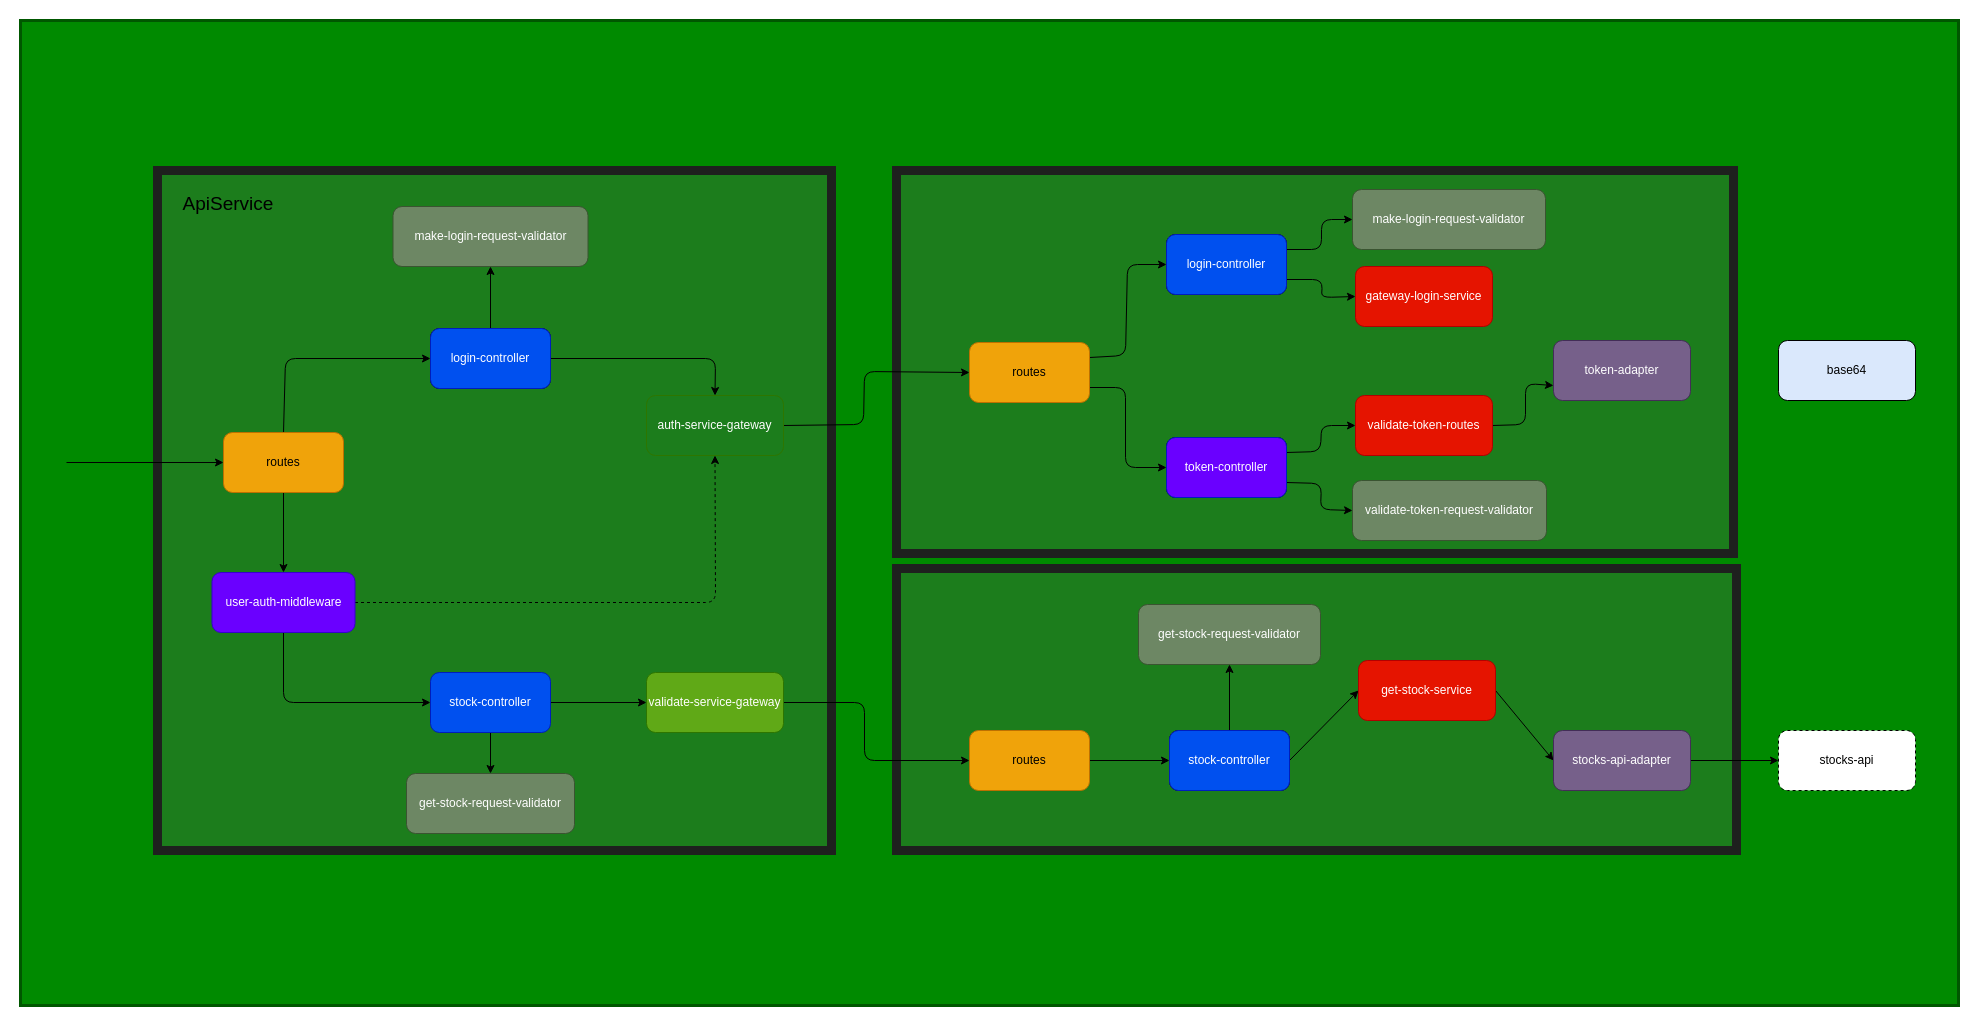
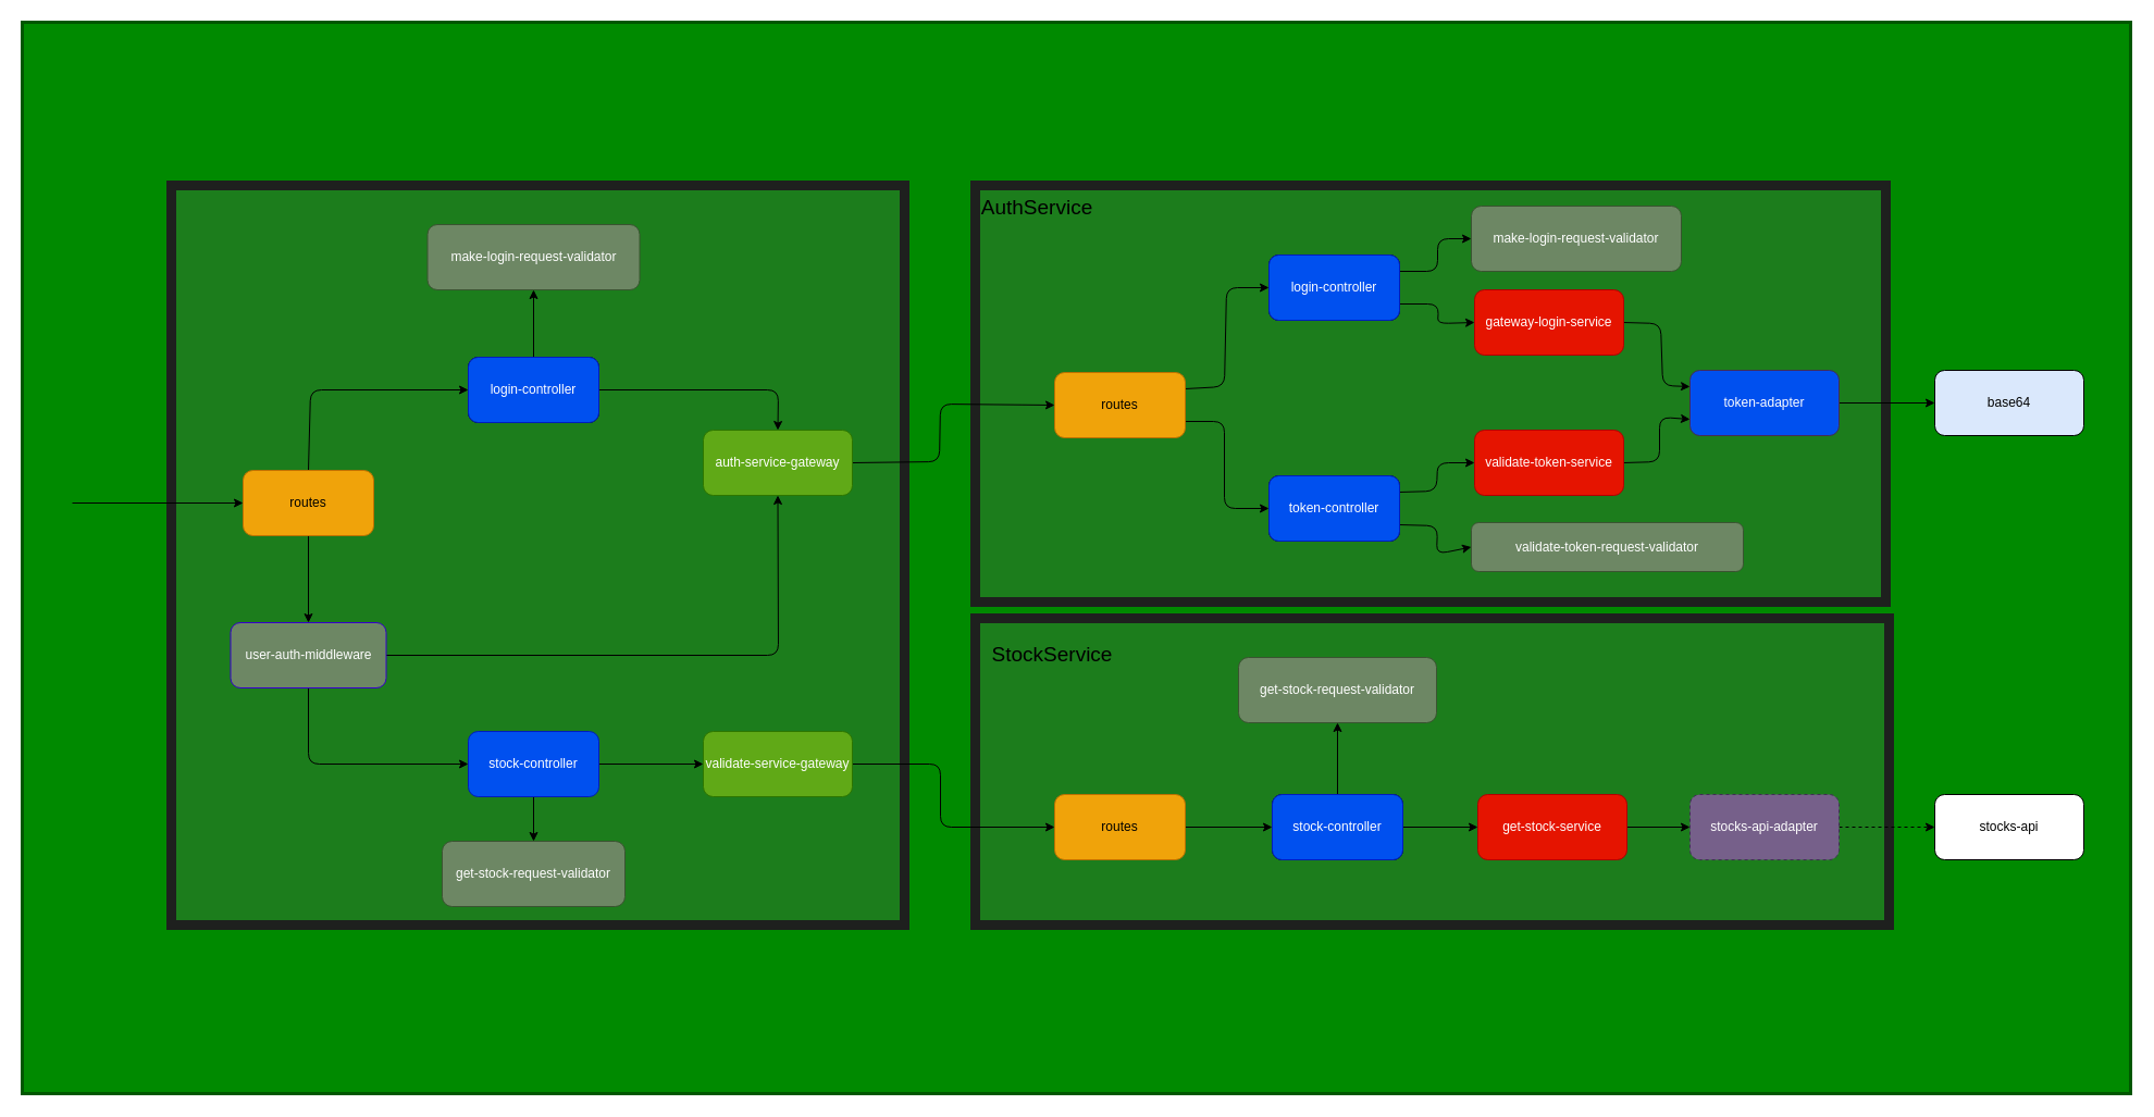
+ <mxCell id="10" value="AuthService" style="text;html=1;strokeColor=none;fillColor=none;align=center;verticalAlign=middle;whiteSpace=wrap;rounded=0;strokeWidth=6;fontSize=19;" parent="1" vertex="1"><mxGeometry x="923" y="176" width="60" height="30" as="geometry" /></mxCell>
- <mxCell id="20" value="ApiService" style="text;html=1;strokeColor=none;fillColor=none;align=center;verticalAlign=middle;whiteSpace=wrap;rounded=0;strokeWidth=6;fontSize=19;" parent="1" vertex="1"><mxGeometry x="198" y="189" width="60" height="30" as="geometry" /></mxCell>
+ <mxCell id="7" style="edgeStyle=none;html=1;exitX=1;exitY=0.5;exitDx=0;exitDy=0;entryX=0;entryY=0.25;entryDx=0;entryDy=0;" edge="1" parent="1" source="8" target="44"><mxGeometry relative="1" as="geometry"><Array as="points"><mxPoint x="1526" y="297" /><mxPoint x="1528" y="354" /></Array></mxGeometry></mxCell>
- <mxCell id="44" value="token-adapter" style="rounded=1;whiteSpace=wrap;html=1;fillColor=#76608a;strokeColor=#432D57;fontColor=#ffffff;" vertex="1" parent="1"><mxGeometry x="1553" y="340" width="137" height="60" as="geometry" /></mxCell>
+ <mxCell id="44" value="token-adapter" style="rounded=1;whiteSpace=wrap;html=1;fillColor=#0050ef;strokeColor=#432D57;fontColor=#ffffff;" vertex="1" parent="1"><mxGeometry x="1553" y="340" width="137" height="60" as="geometry" /></mxCell>
+ <mxCell id="43" style="edgeStyle=none;html=1;exitX=1;exitY=0.5;exitDx=0;exitDy=0;entryX=0;entryY=0.5;entryDx=0;entryDy=0;" edge="1" parent="1" source="44" target="45"><mxGeometry relative="1" as="geometry" /></mxCell>
- <mxCell id="50" value="auth-service-gateway" style="rounded=1;whiteSpace=wrap;html=1;fillColor=#1c7d1c;fontColor=#ffffff;strokeColor=#2D7600;" vertex="1" parent="1"><mxGeometry x="646" y="395" width="137" height="60" as="geometry" /></mxCell>
+ <mxCell id="50" value="auth-service-gateway" style="rounded=1;whiteSpace=wrap;html=1;fillColor=#60a917;fontColor=#ffffff;strokeColor=#2D7600;" vertex="1" parent="1"><mxGeometry x="646" y="395" width="137" height="60" as="geometry" /></mxCell>
- <mxCell id="42" value="validate-token-routes" style="rounded=1;whiteSpace=wrap;html=1;fillColor=#e51400;fontColor=#ffffff;strokeColor=#B20000;" vertex="1" parent="1"><mxGeometry x="1355" y="395" width="137" height="60" as="geometry" /></mxCell>
+ <mxCell id="42" value="validate-token-service" style="rounded=1;whiteSpace=wrap;html=1;fillColor=#e51400;fontColor=#ffffff;strokeColor=#B20000;" vertex="1" parent="1"><mxGeometry x="1355" y="395" width="137" height="60" as="geometry" /></mxCell>
- <mxCell id="53" value="token-controller" style="rounded=1;whiteSpace=wrap;html=1;fillColor=#6a00ff;fontColor=#ffffff;strokeColor=#001DBC;" vertex="1" parent="1"><mxGeometry x="1166" y="437" width="120" height="60" as="geometry" /></mxCell>
+ <mxCell id="53" value="token-controller" style="rounded=1;whiteSpace=wrap;html=1;fillColor=#0050ef;fontColor=#ffffff;strokeColor=#001DBC;" vertex="1" parent="1"><mxGeometry x="1166" y="437" width="120" height="60" as="geometry" /></mxCell>
- <mxCell id="60" value="validate-token-request-validator" style="rounded=1;whiteSpace=wrap;html=1;fillColor=#6d8764;fontColor=#ffffff;strokeColor=#3A5431;" vertex="1" parent="1"><mxGeometry x="1352" y="480" width="194" height="60" as="geometry" /></mxCell>
+ <mxCell id="60" value="validate-token-request-validator" style="rounded=1;whiteSpace=wrap;html=1;fillColor=#6d8764;fontColor=#ffffff;strokeColor=#3A5431;" vertex="1" parent="1"><mxGeometry x="1352" y="480" width="250" height="45" as="geometry" /></mxCell>
- <mxCell id="48" value="user-auth-middleware" style="rounded=1;whiteSpace=wrap;html=1;fillColor=#6a00ff;fontColor=#ffffff;strokeColor=#3700CC;" vertex="1" parent="1"><mxGeometry x="211.5" y="572" width="143" height="60" as="geometry" /></mxCell>
+ <mxCell id="48" value="user-auth-middleware" style="rounded=1;whiteSpace=wrap;html=1;fillColor=#6d8764;fontColor=#ffffff;strokeColor=#3700CC;" vertex="1" parent="1"><mxGeometry x="211.5" y="572" width="143" height="60" as="geometry" /></mxCell>
- <mxCell id="47" style="edgeStyle=none;html=1;exitX=1;exitY=0.5;exitDx=0;exitDy=0;entryX=0.5;entryY=1;entryDx=0;entryDy=0;dashed=1;" edge="1" parent="1" source="48" target="50"><mxGeometry relative="1" as="geometry"><Array as="points"><mxPoint x="715" y="602" /></Array></mxGeometry></mxCell>
+ <mxCell id="47" style="edgeStyle=none;html=1;exitX=1;exitY=0.5;exitDx=0;exitDy=0;entryX=0.5;entryY=1;entryDx=0;entryDy=0;" edge="1" parent="1" source="48" target="50"><mxGeometry relative="1" as="geometry"><Array as="points"><mxPoint x="715" y="602" /></Array></mxGeometry></mxCell>
+ <mxCell id="30" value="StockService" style="text;html=1;strokeColor=none;fillColor=none;align=center;verticalAlign=middle;whiteSpace=wrap;rounded=0;strokeWidth=6;fontSize=19;" vertex="1" parent="1"><mxGeometry x="937" y="587" width="60" height="30" as="geometry" /></mxCell>
- <mxCell id="28" value="get-stock-service" style="rounded=1;whiteSpace=wrap;html=1;fillColor=#e51400;fontColor=#ffffff;strokeColor=#B20000;" vertex="1" parent="1"><mxGeometry x="1358" y="660" width="137" height="60" as="geometry" /></mxCell>
+ <mxCell id="28" value="get-stock-service" style="rounded=1;whiteSpace=wrap;html=1;fillColor=#e51400;fontColor=#ffffff;strokeColor=#B20000;" vertex="1" parent="1"><mxGeometry x="1358" y="730" width="137" height="60" as="geometry" /></mxCell>
- <mxCell id="58" value="stocks-api-adapter" style="rounded=1;whiteSpace=wrap;html=1;fillColor=#76608a;strokeColor=#432D57;fontColor=#ffffff;" vertex="1" parent="1"><mxGeometry x="1553" y="730" width="137" height="60" as="geometry" /></mxCell>
+ <mxCell id="58" value="stocks-api-adapter" style="rounded=1;whiteSpace=wrap;html=1;fillColor=#76608a;strokeColor=#432D57;fontColor=#ffffff;dashed=1;" vertex="1" parent="1"><mxGeometry x="1553" y="730" width="137" height="60" as="geometry" /></mxCell>
- <mxCell id="57" style="edgeStyle=none;html=1;exitX=1;exitY=0.5;exitDx=0;exitDy=0;entryX=0;entryY=0.5;entryDx=0;entryDy=0;" edge="1" parent="1" source="58" target="59"><mxGeometry relative="1" as="geometry" /></mxCell>
+ <mxCell id="57" style="edgeStyle=none;html=1;exitX=1;exitY=0.5;exitDx=0;exitDy=0;entryX=0;entryY=0.5;entryDx=0;entryDy=0;dashed=1;" edge="1" parent="1" source="58" target="59"><mxGeometry relative="1" as="geometry" /></mxCell>
- <mxCell id="59" value="stocks-api" style="rounded=1;whiteSpace=wrap;html=1;dashed=1;" vertex="1" parent="1"><mxGeometry x="1778" y="730" width="137" height="60" as="geometry" /></mxCell>
+ <mxCell id="59" value="stocks-api" style="rounded=1;whiteSpace=wrap;html=1;" vertex="1" parent="1"><mxGeometry x="1778" y="730" width="137" height="60" as="geometry" /></mxCell>
